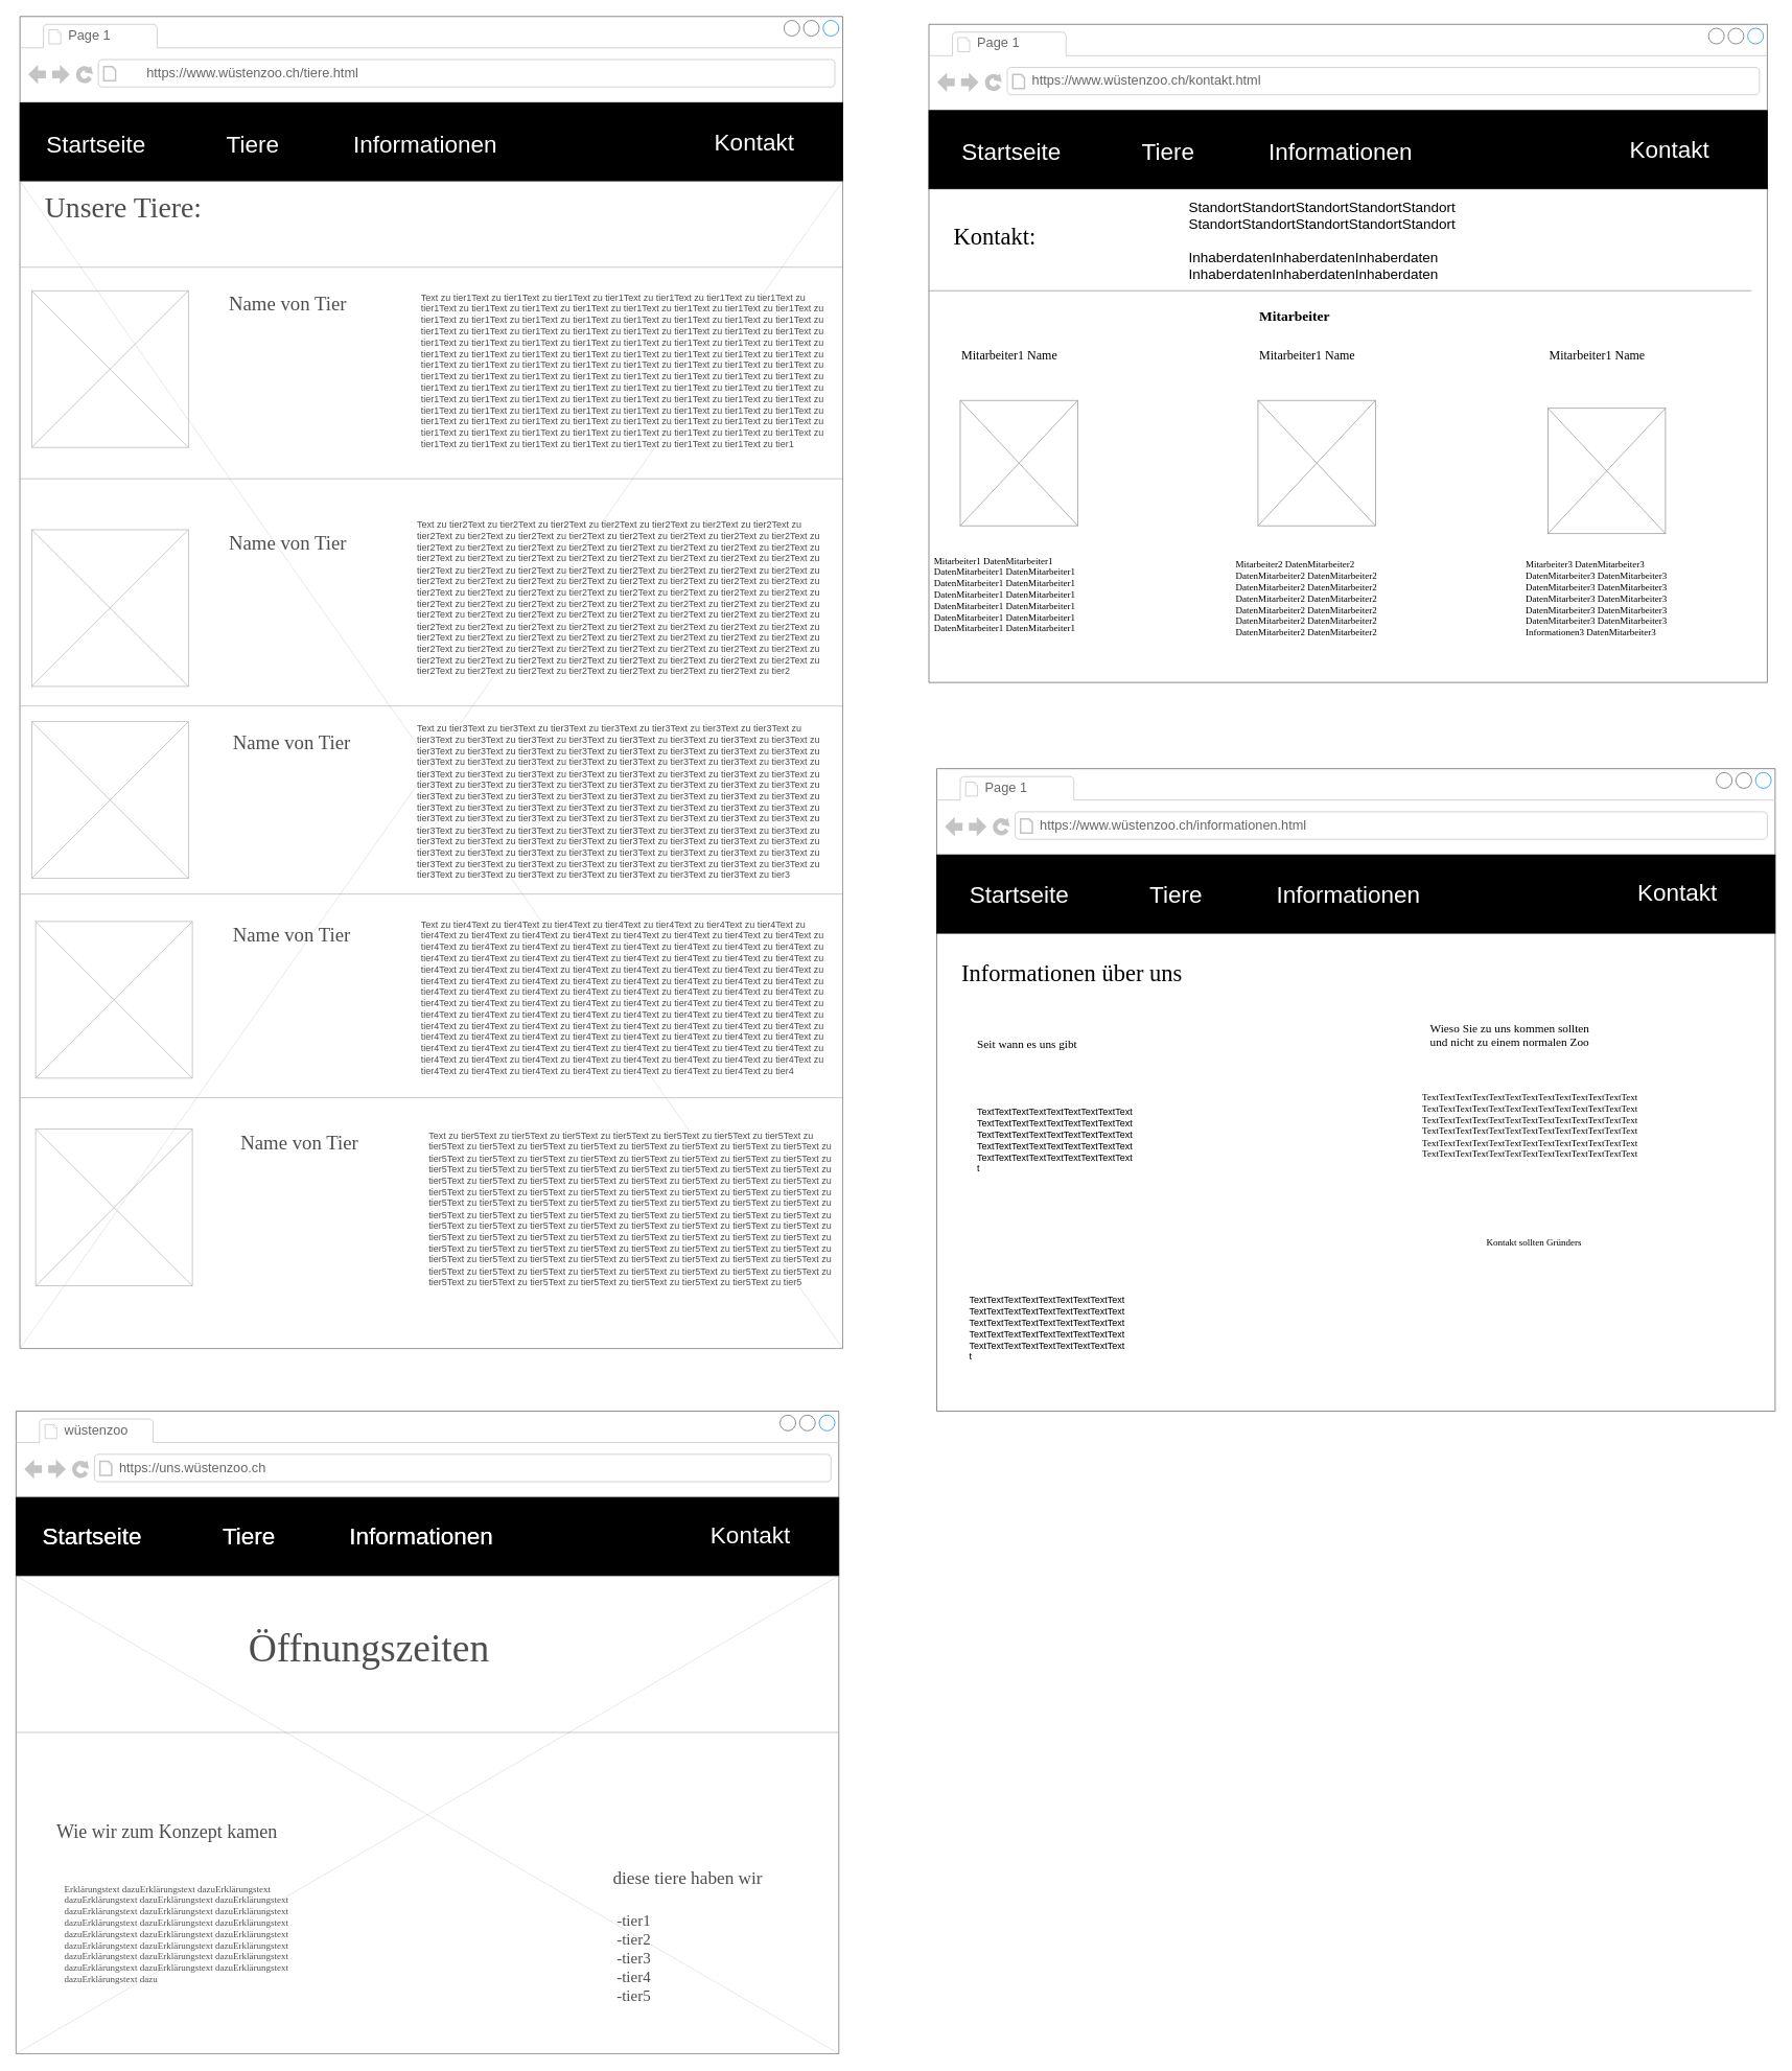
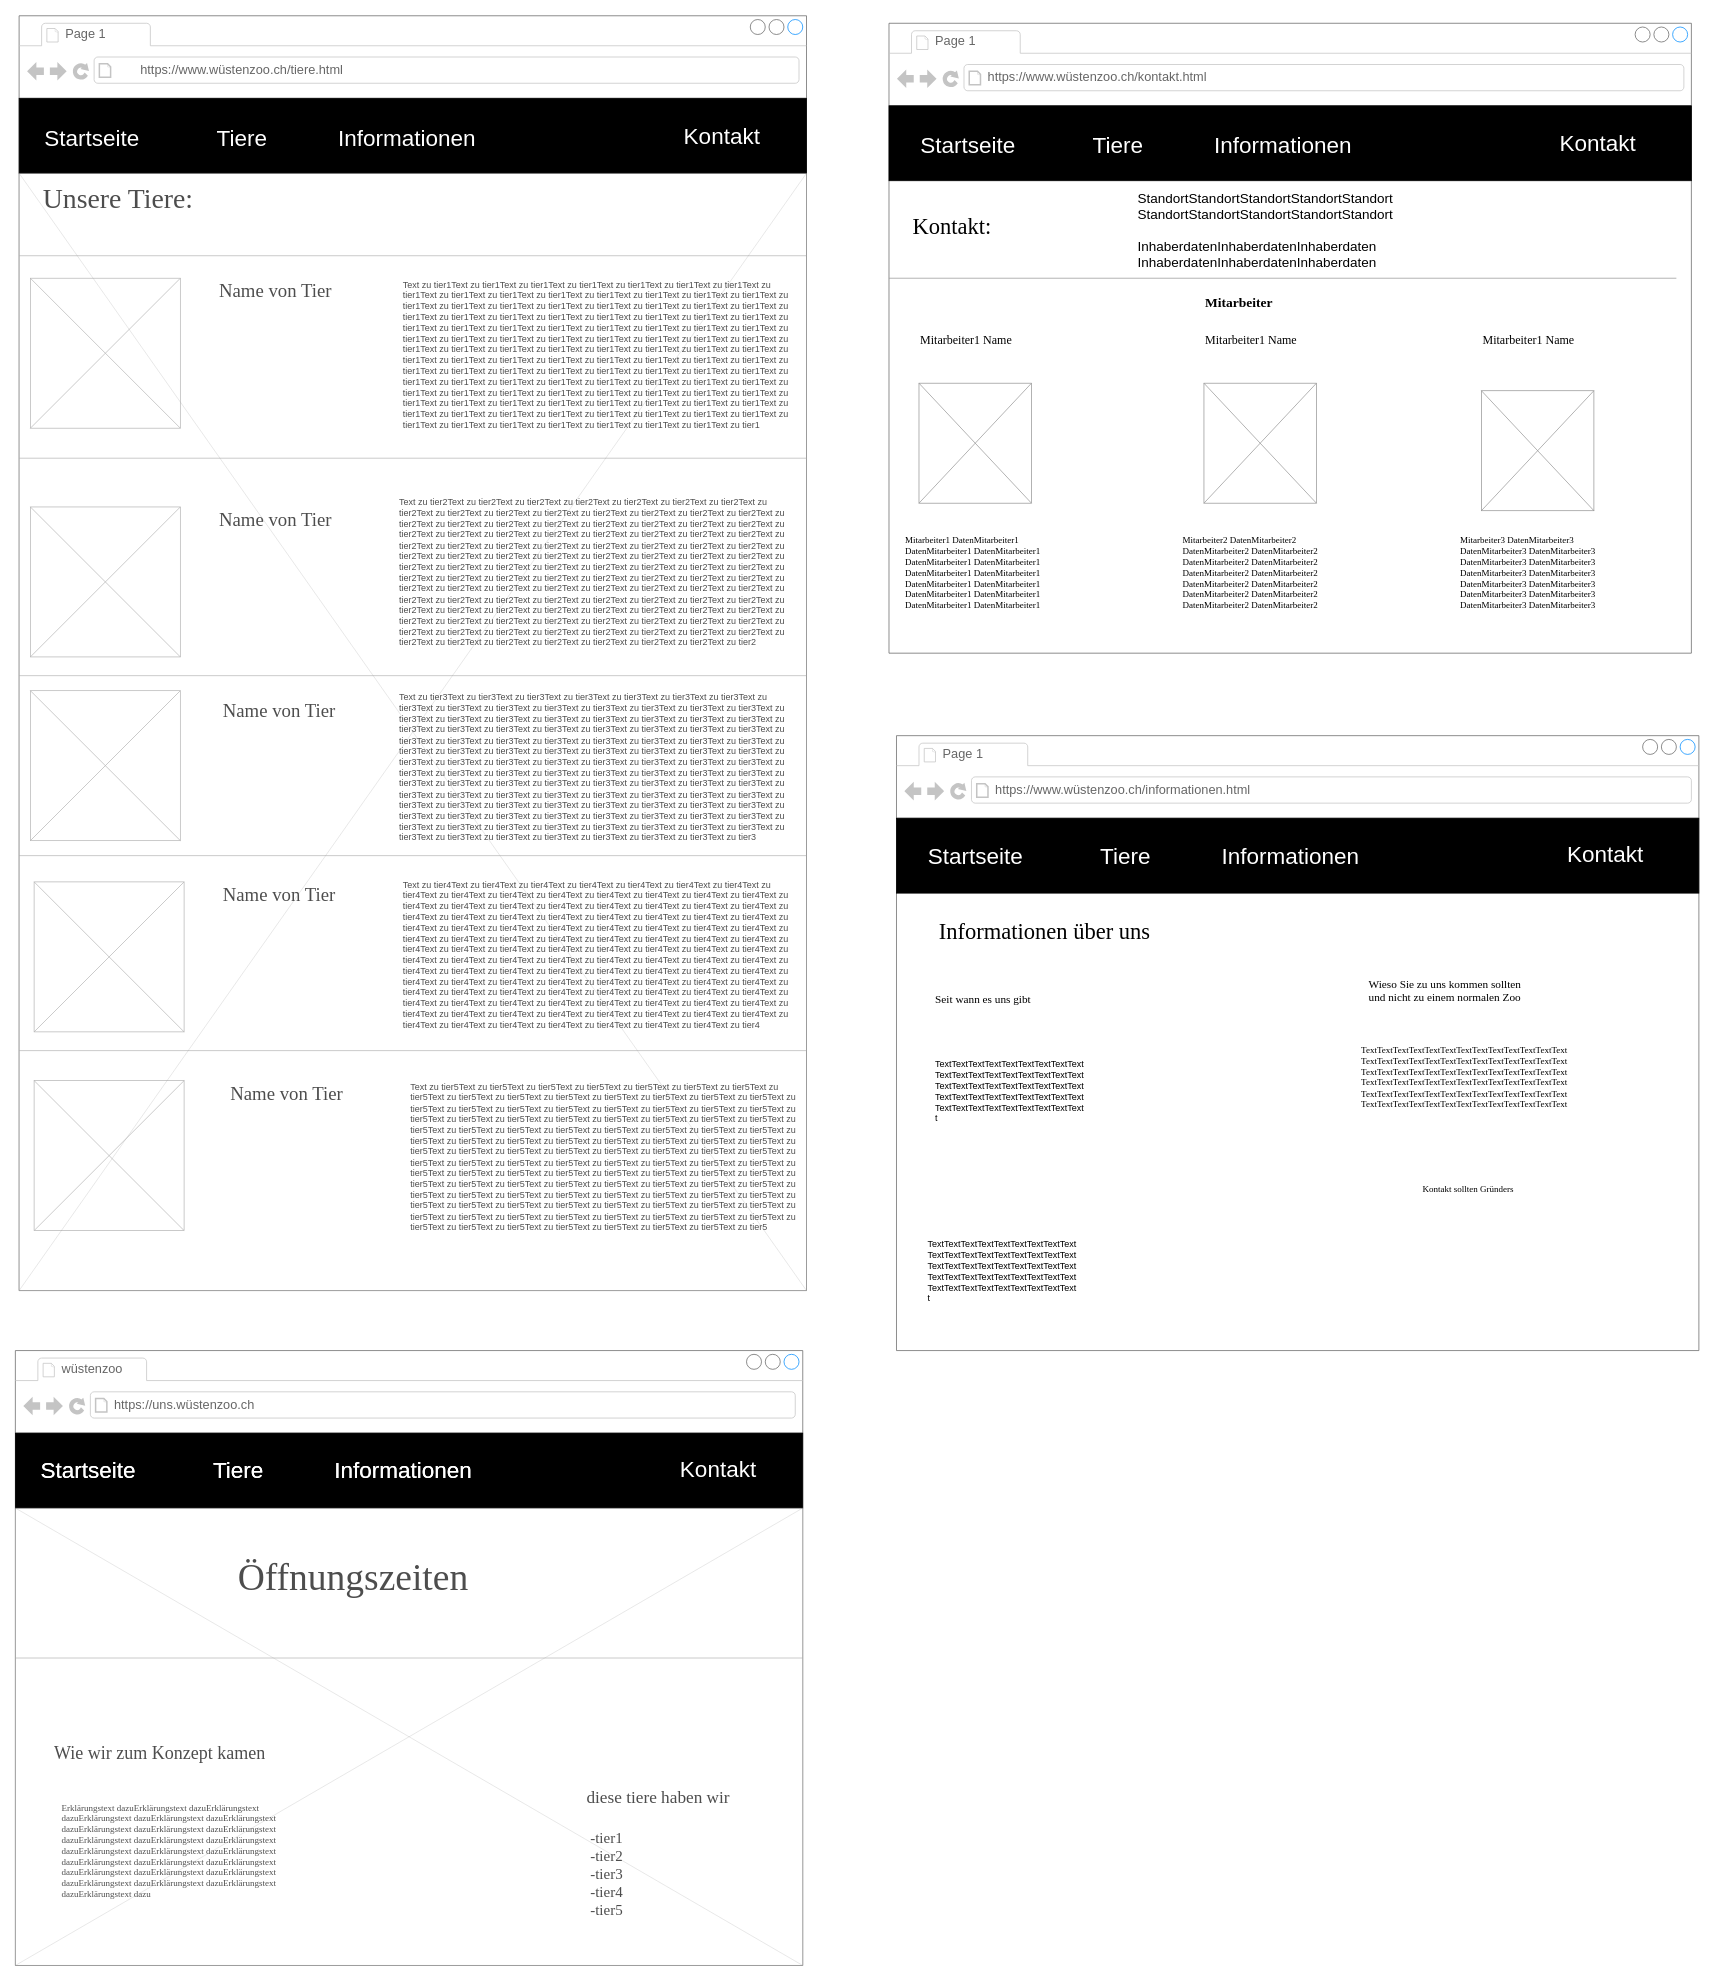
- <mxCell id="47" value="Mitarbeiter3 DatenMitarbeiter3 DatenMitarbeiter3 DatenMitarbeiter3 DatenMitarbeiter3 DatenMitarbeiter3 DatenMitarbeiter3 DatenMitarbeiter3 DatenMitarbeiter3 DatenMitarbeiter3 DatenMitarbeiter3 DatenMitarbeiter3 Informationen3 DatenMitarbeiter3&amp;nbsp;" style="text;html=1;points=[];align=left;verticalAlign=top;spacingTop=-4;fontSize=12;fontFamily=Verdana;whiteSpace=wrap;" vertex="1" parent="32"><mxGeometry x="760" y="680" width="240" height="130" as="geometry" /></mxCell>
+ <mxCell id="47" value="Mitarbeiter3 DatenMitarbeiter3 DatenMitarbeiter3 DatenMitarbeiter3 DatenMitarbeiter3 DatenMitarbeiter3 DatenMitarbeiter3 DatenMitarbeiter3 DatenMitarbeiter3 DatenMitarbeiter3 DatenMitarbeiter3 DatenMitarbeiter3 DatenMitarbeiter3 DatenMitarbeiter3&amp;nbsp;" style="text;html=1;points=[];align=left;verticalAlign=top;spacingTop=-4;fontSize=12;fontFamily=Verdana;whiteSpace=wrap;" vertex="1" parent="32"><mxGeometry x="760" y="680" width="240" height="130" as="geometry" /></mxCell>
- <mxCell id="45" value="Mitarbeiter1 DatenMitarbeiter1 DatenMitarbeiter1 DatenMitarbeiter1 DatenMitarbeiter1 DatenMitarbeiter1 DatenMitarbeiter1 DatenMitarbeiter1 DatenMitarbeiter1 DatenMitarbeiter1 DatenMitarbeiter1 DatenMitarbeiter1 DatenMitarbeiter1 DatenMitarbeiter1&amp;nbsp;" style="text;html=1;points=[];align=left;verticalAlign=top;spacingTop=-4;fontSize=12;fontFamily=Verdana;whiteSpace=wrap;" vertex="1" parent="32"><mxGeometry x="5" y="675" width="240" height="140" as="geometry" /></mxCell>
+ <mxCell id="45" value="Mitarbeiter1 DatenMitarbeiter1 DatenMitarbeiter1 DatenMitarbeiter1 DatenMitarbeiter1 DatenMitarbeiter1 DatenMitarbeiter1 DatenMitarbeiter1 DatenMitarbeiter1 DatenMitarbeiter1 DatenMitarbeiter1 DatenMitarbeiter1 DatenMitarbeiter1 DatenMitarbeiter1&amp;nbsp;" style="text;html=1;points=[];align=left;verticalAlign=top;spacingTop=-4;fontSize=12;fontFamily=Verdana;whiteSpace=wrap;" vertex="1" parent="32"><mxGeometry x="20" y="680" width="240" height="140" as="geometry" /></mxCell>
- <mxCell id="71" value="Informationen über uns" style="text;html=1;points=[];align=left;verticalAlign=top;spacingTop=-4;fontSize=30;fontFamily=Verdana" parent="68" vertex="1"><mxGeometry x="30" y="240" width="370" height="50" as="geometry" /></mxCell>
+ <mxCell id="71" value="Informationen über uns" style="text;html=1;points=[];align=left;verticalAlign=top;spacingTop=-4;fontSize=30;fontFamily=Verdana" parent="68" vertex="1"><mxGeometry x="55" y="240" width="370" height="50" as="geometry" /></mxCell>
